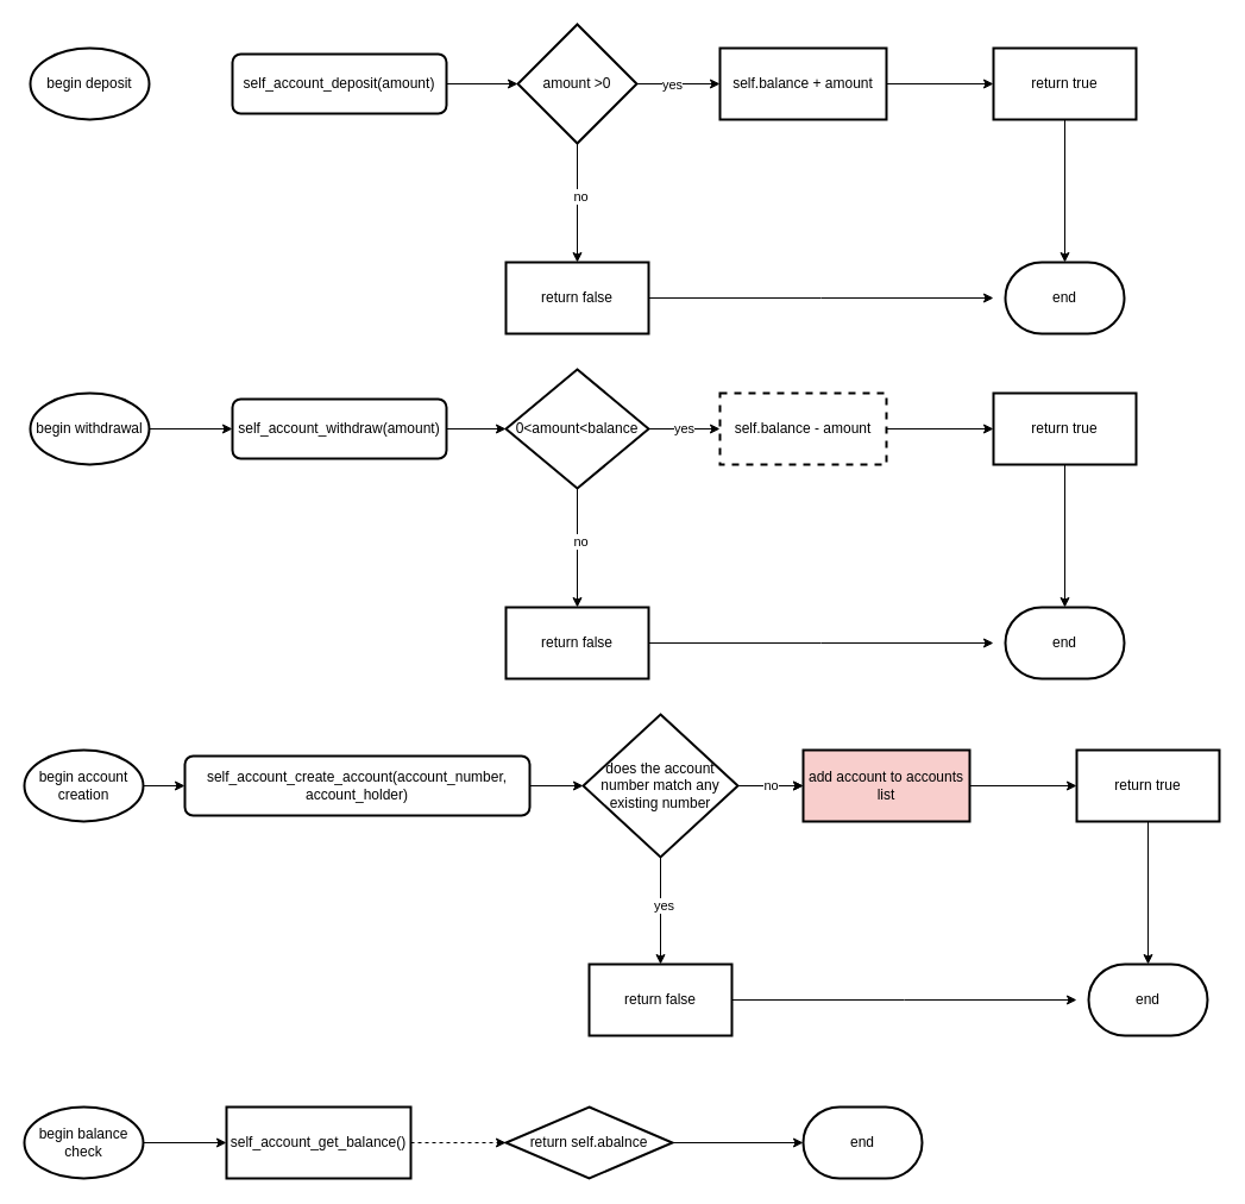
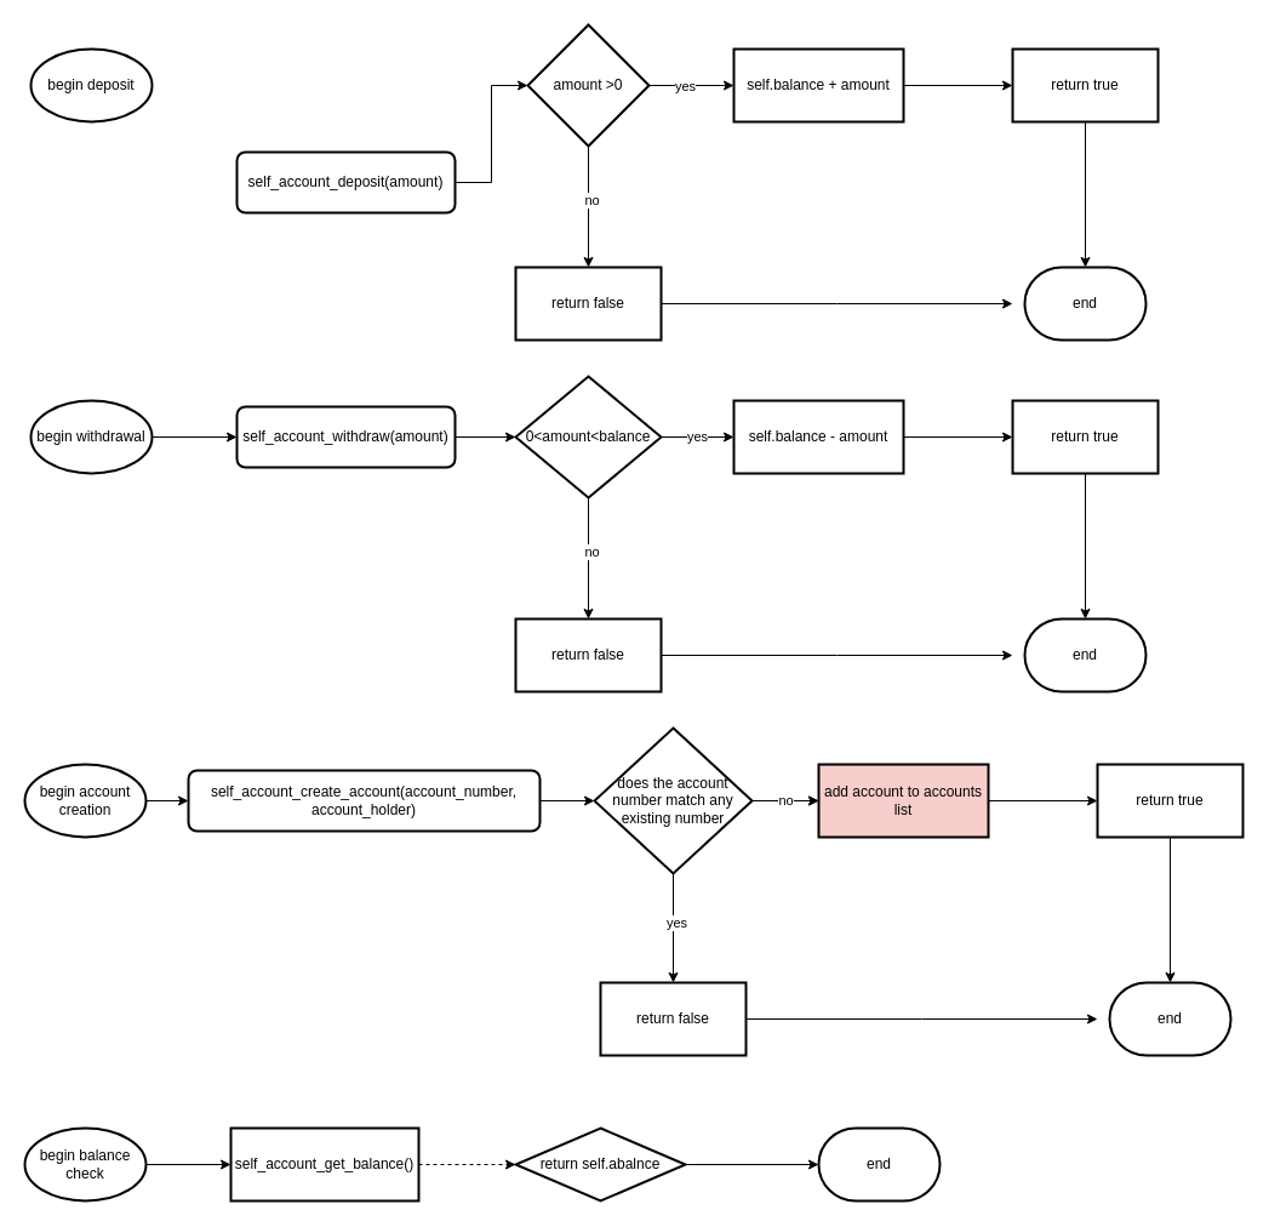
- <mxCell id="3" value="self_account_deposit(amount)" style="rounded=1;whiteSpace=wrap;html=1;absoluteArcSize=1;arcSize=14;strokeWidth=2;" vertex="1" parent="1"><mxGeometry x="195" y="45" width="180" height="50" as="geometry" /></mxCell>
+ <mxCell id="3" value="self_account_deposit(amount)" style="rounded=1;whiteSpace=wrap;html=1;absoluteArcSize=1;arcSize=14;strokeWidth=2;" vertex="1" parent="1"><mxGeometry x="195" y="125" width="180" height="50" as="geometry" /></mxCell>
- <mxCell id="28" value="self.balance - amount" style="whiteSpace=wrap;html=1;strokeWidth=2;dashed=1;" vertex="1" parent="1"><mxGeometry x="605" y="330" width="140" height="60" as="geometry" /></mxCell>
+ <mxCell id="28" value="self.balance - amount" style="whiteSpace=wrap;html=1;strokeWidth=2;" vertex="1" parent="1"><mxGeometry x="605" y="330" width="140" height="60" as="geometry" /></mxCell>
